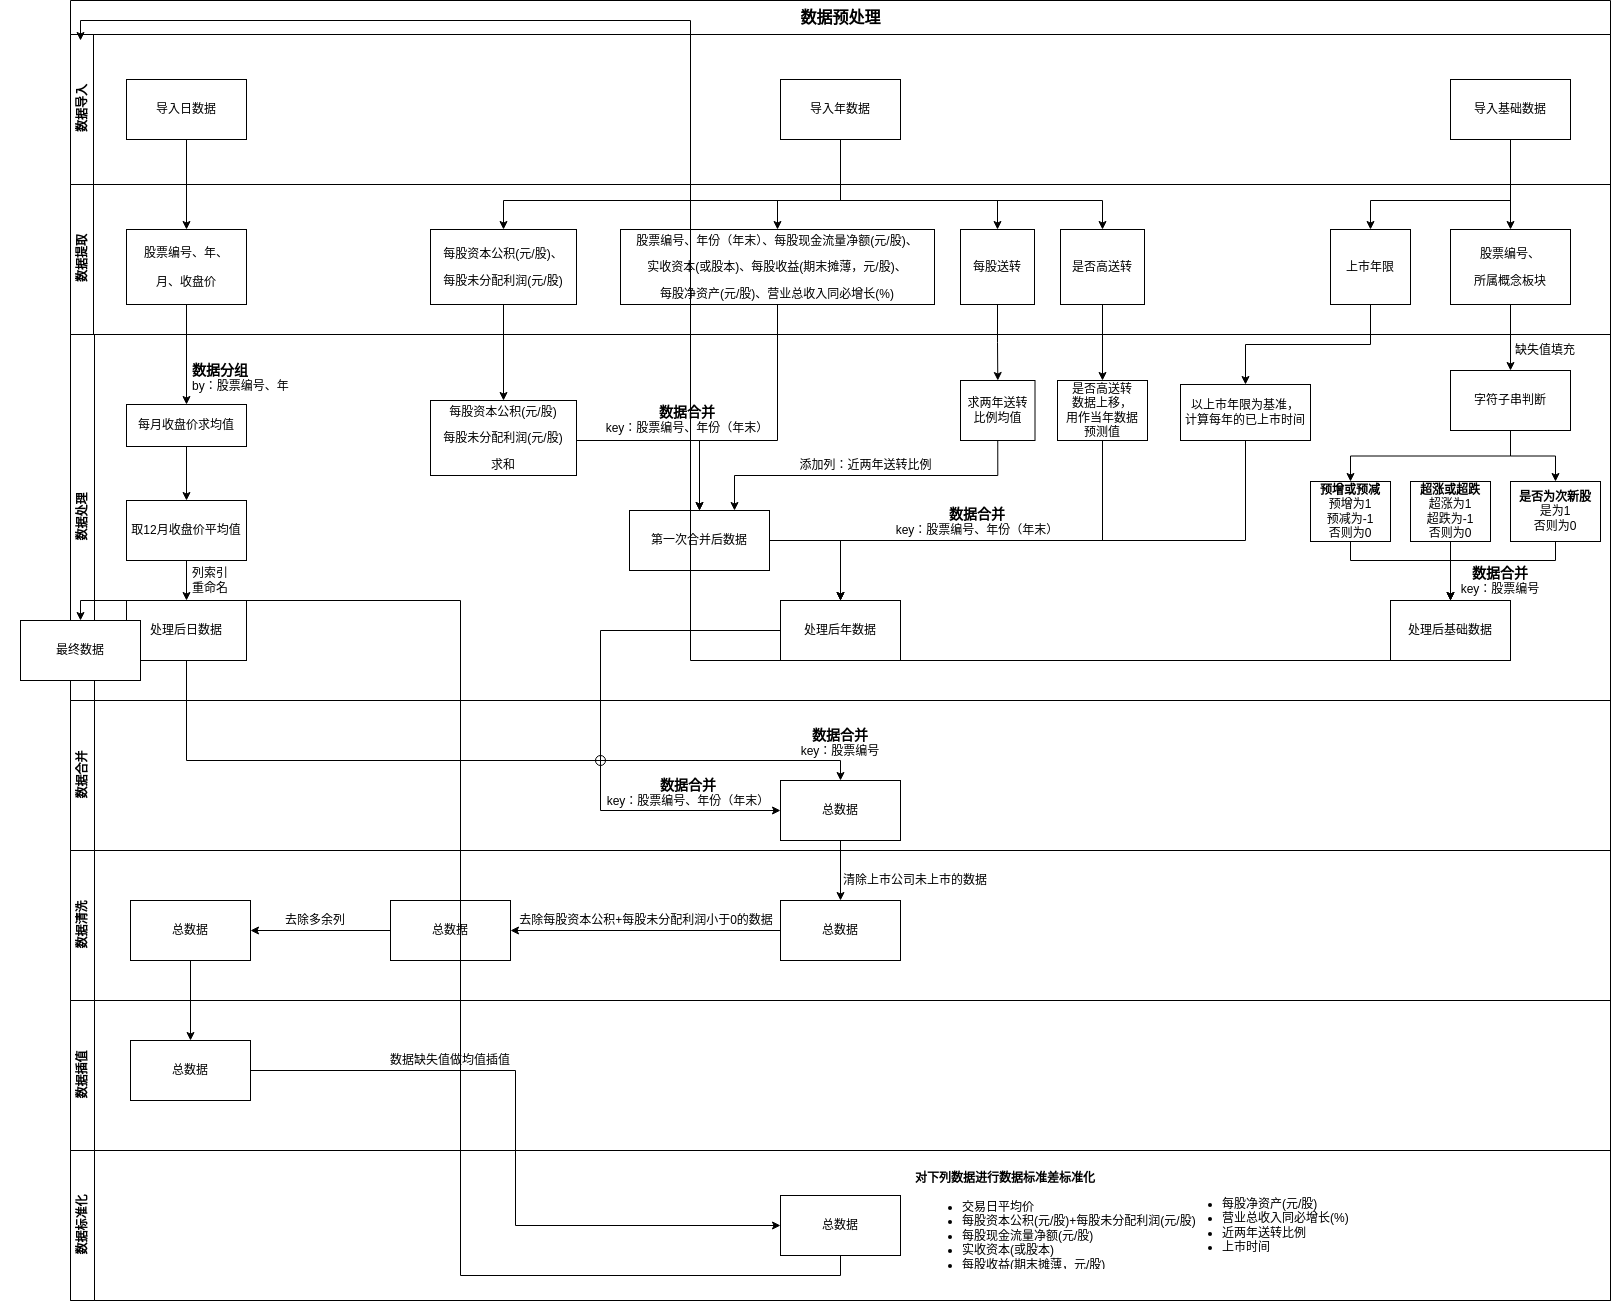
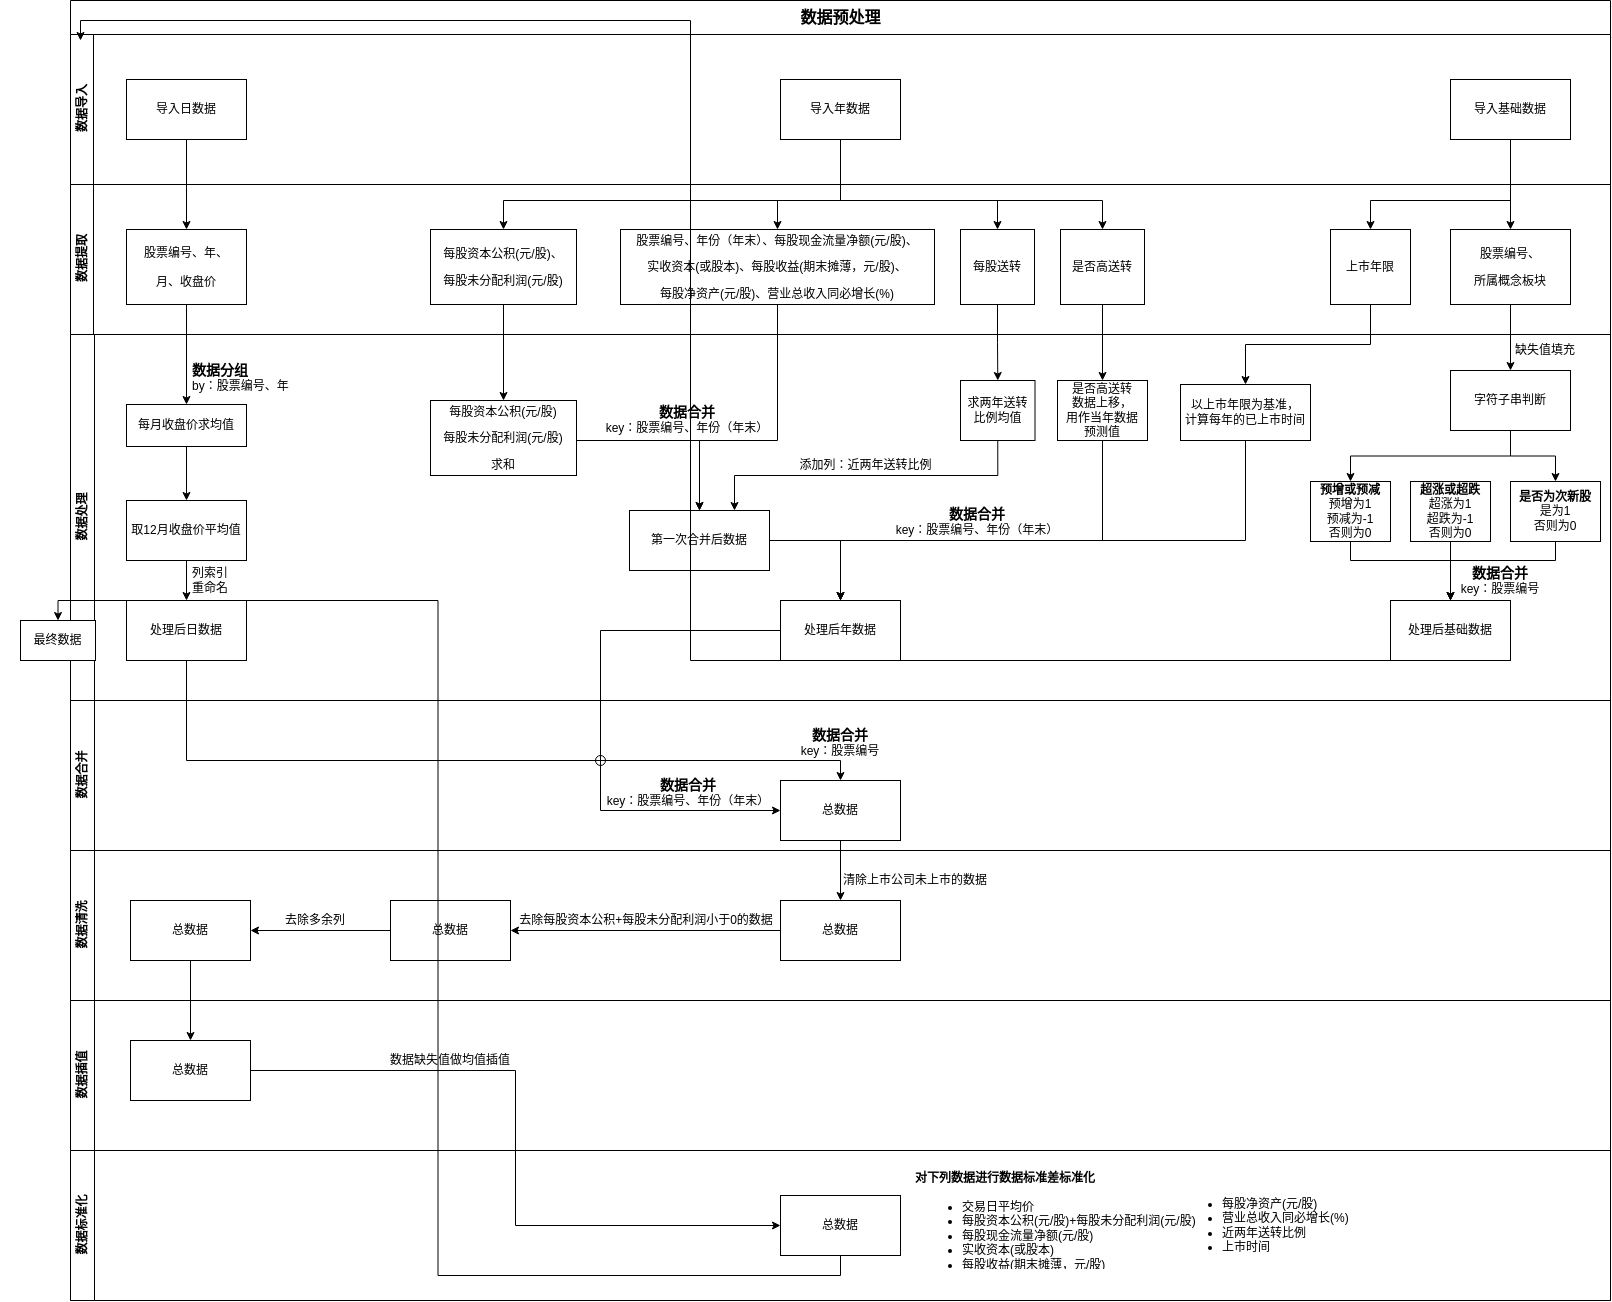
- <mxCell id="91" value="最终数据" style="rounded=0;whiteSpace=wrap;html=1;fillColor=#FFFFFF;" vertex="1" parent="1"><mxGeometry x="20" y="620" width="120" height="60" as="geometry" /></mxCell>
+ <mxCell id="91" value="最终数据" style="rounded=0;whiteSpace=wrap;html=1;fillColor=#FFFFFF;" vertex="1" parent="1"><mxGeometry x="20" y="620" width="75" height="40" as="geometry" /></mxCell>
